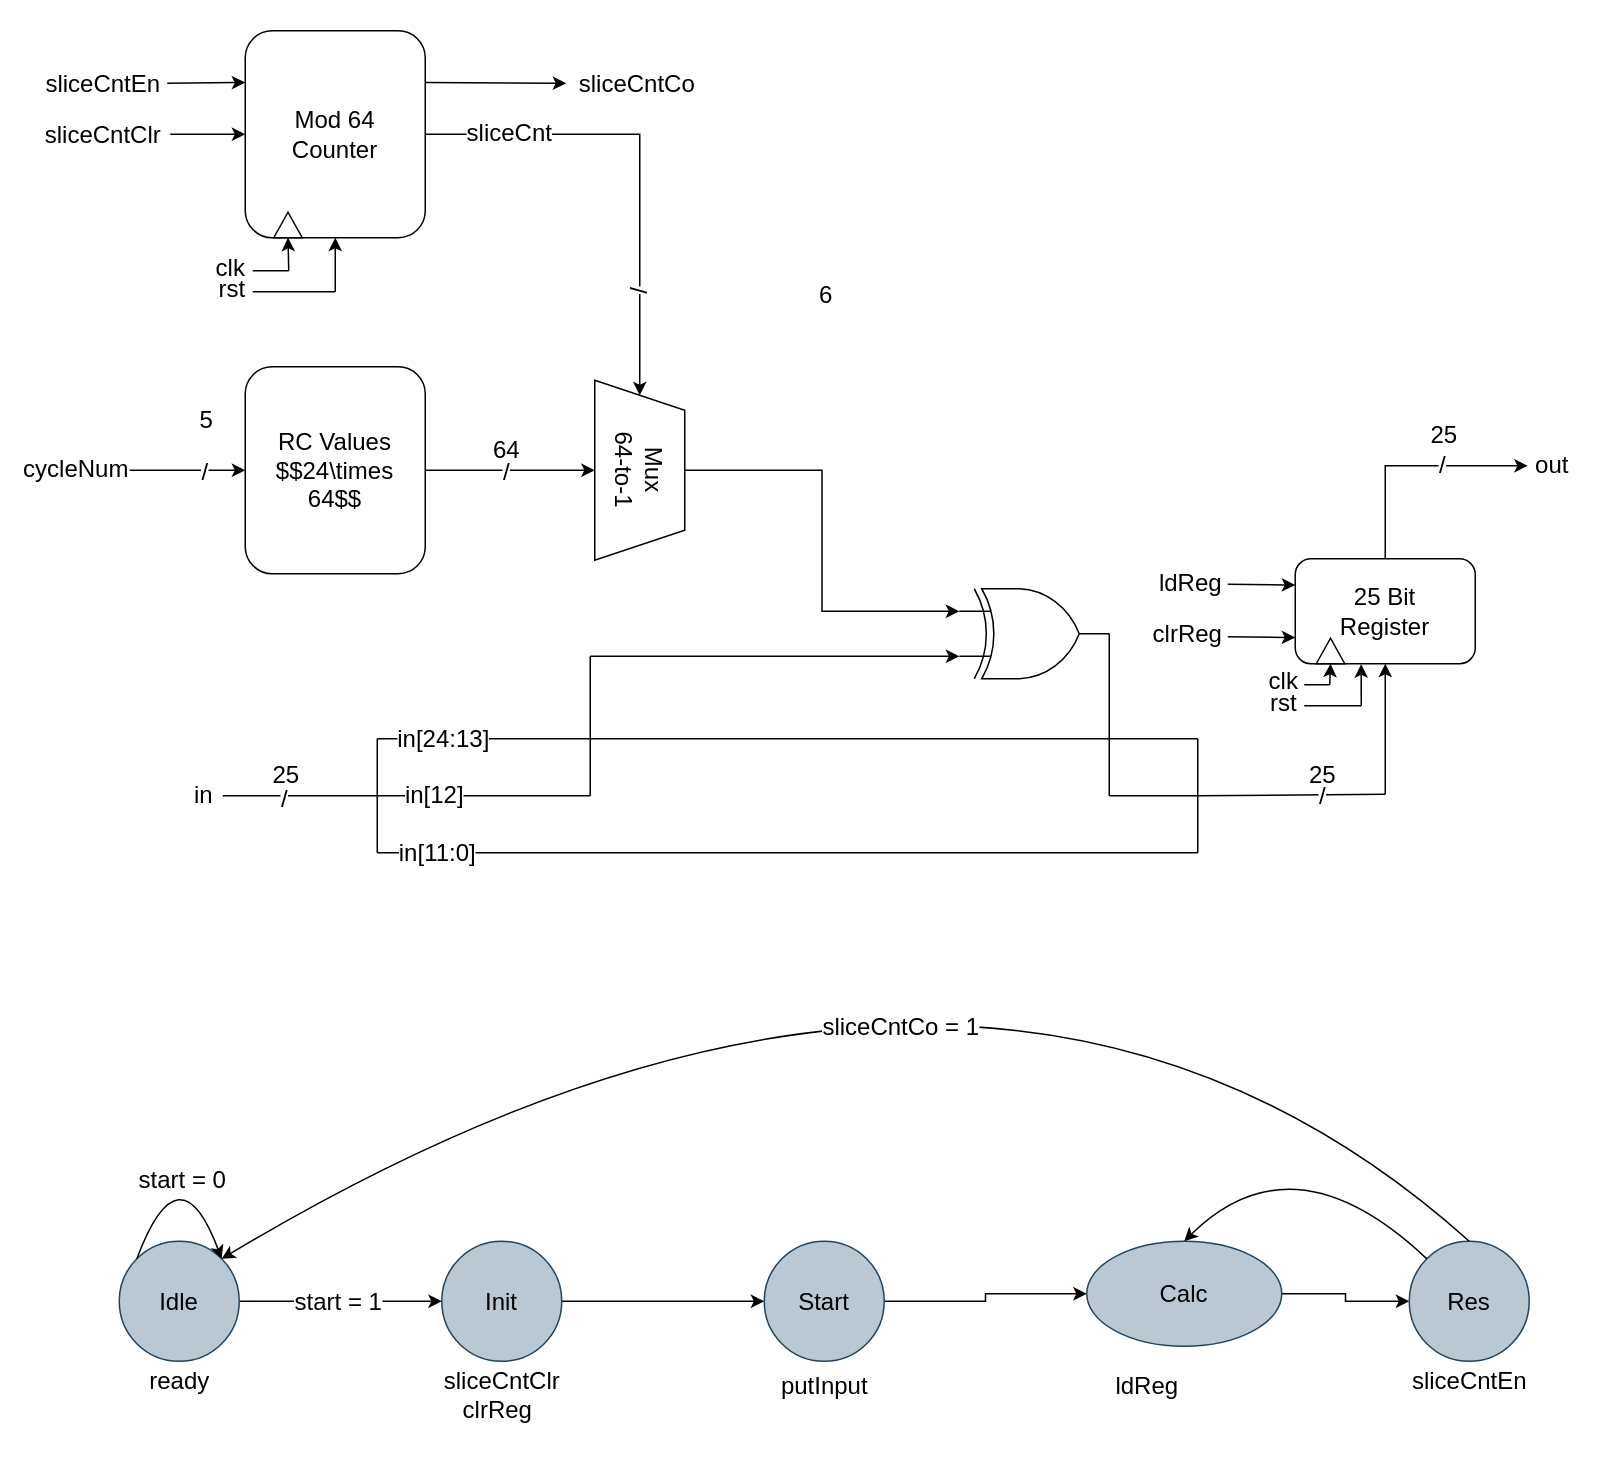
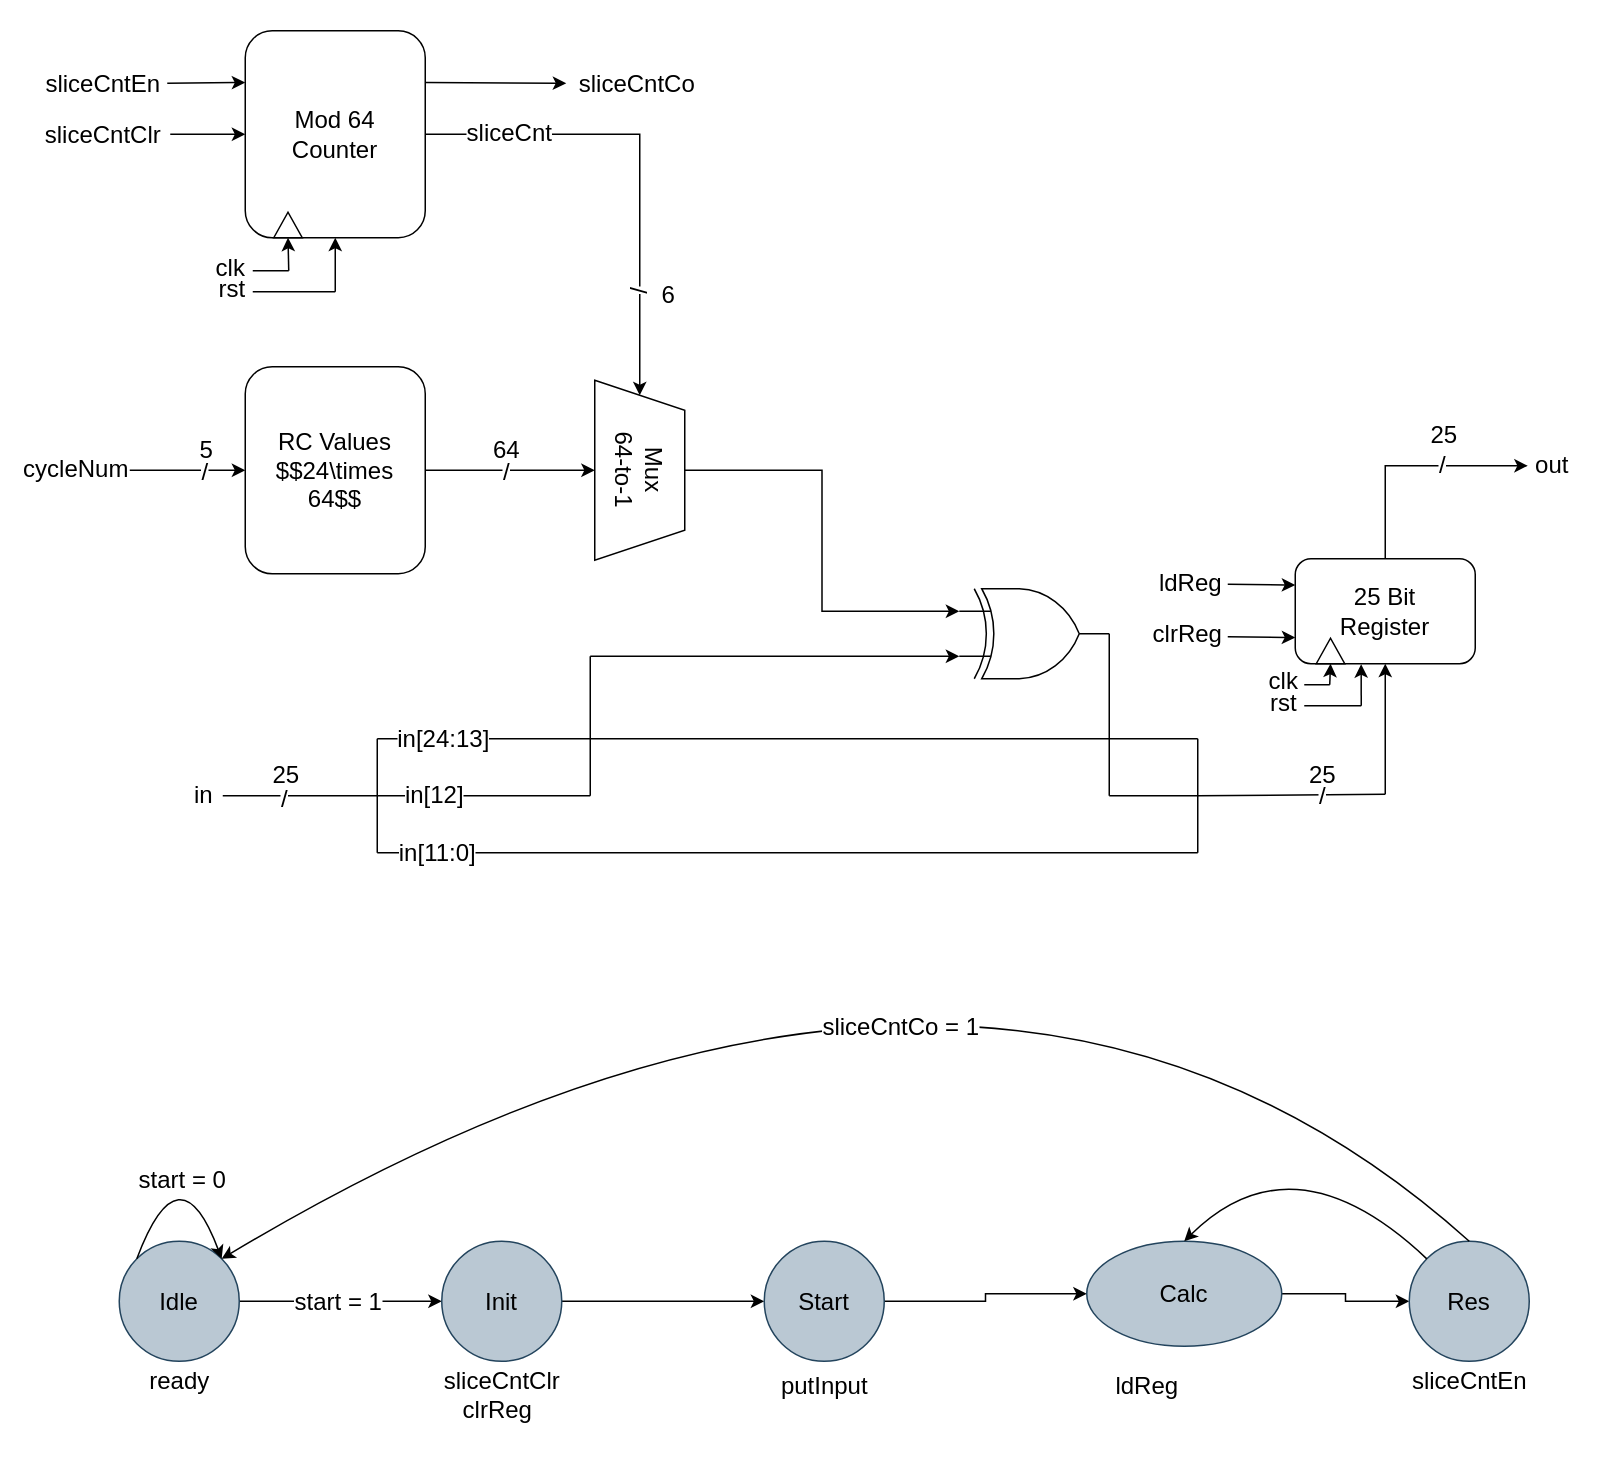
- <mxCell id="35" value="6" style="text;html=1;align=center;verticalAlign=middle;resizable=0;points=[];autosize=1;strokeColor=none;fillColor=none;fontSize=16;" vertex="1" parent="1"><mxGeometry x="536" y="180" width="27" height="31" as="geometry" /></mxCell>
+ <mxCell id="35" value="6" style="text;html=1;align=center;verticalAlign=middle;resizable=0;points=[];autosize=1;strokeColor=none;fillColor=none;fontSize=16;" vertex="1" parent="1"><mxGeometry x="431" y="180" width="27" height="31" as="geometry" /></mxCell>
- <mxCell id="43" value="5" style="text;html=1;align=center;verticalAlign=middle;resizable=0;points=[];autosize=1;strokeColor=none;fillColor=none;fontSize=16;" vertex="1" parent="1"><mxGeometry x="123" y="263" width="27" height="31" as="geometry" /></mxCell>
+ <mxCell id="43" value="5" style="text;html=1;align=center;verticalAlign=middle;resizable=0;points=[];autosize=1;strokeColor=none;fillColor=none;fontSize=16;" vertex="1" parent="1"><mxGeometry x="123" y="283" width="27" height="31" as="geometry" /></mxCell>
